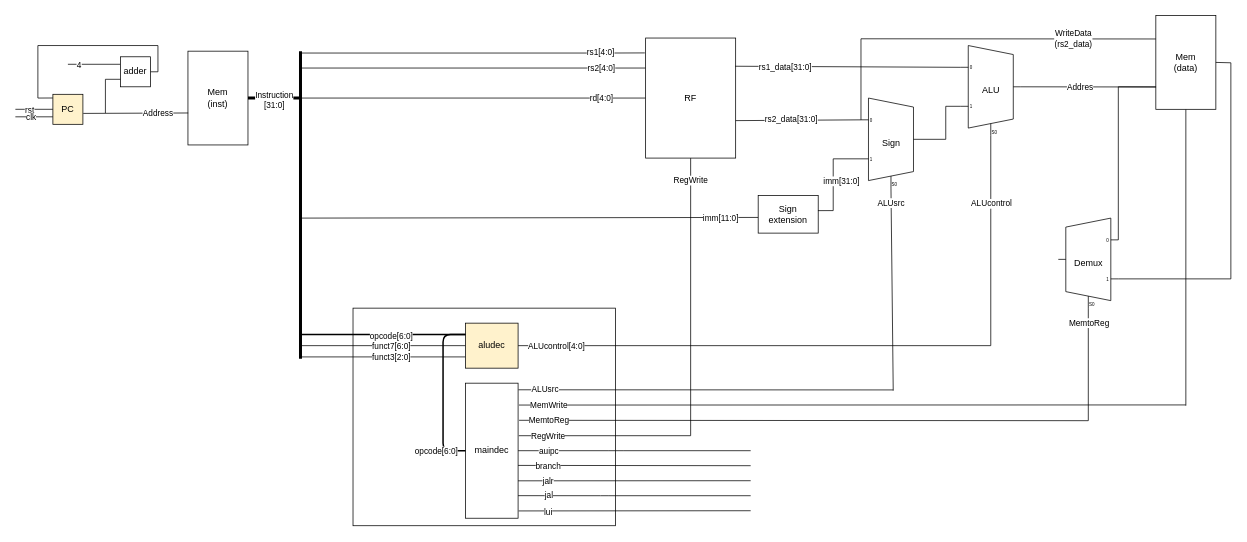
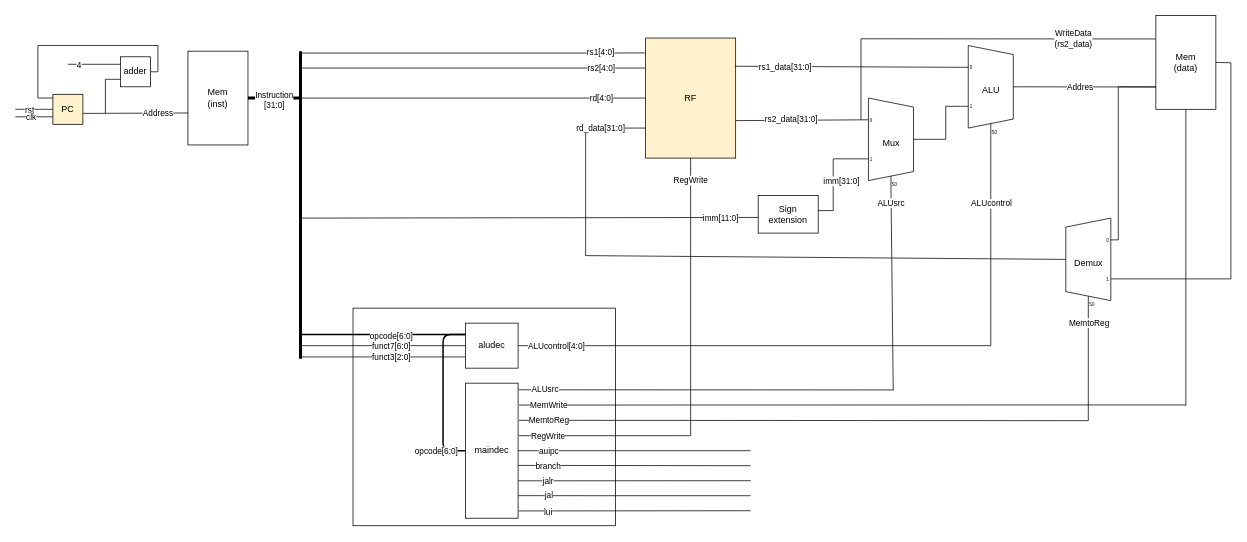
- <mxCell id="7" value="RF" style="rounded=0;whiteSpace=wrap;html=1;" parent="1" vertex="1"><mxGeometry x="860" y="50" width="120" height="160" as="geometry" /></mxCell>
+ <mxCell id="7" value="RF" style="rounded=0;whiteSpace=wrap;html=1;fillColor=#fff2cc;" parent="1" vertex="1"><mxGeometry x="860" y="50" width="120" height="160" as="geometry" /></mxCell>
- <mxCell id="12" value="Sign" style="shadow=0;dashed=0;align=center;html=1;strokeWidth=1;shape=mxgraph.electrical.abstract.mux2;" parent="1" vertex="1"><mxGeometry x="1147" y="130" width="80" height="120" as="geometry" /></mxCell>
+ <mxCell id="12" value="Mux" style="shadow=0;dashed=0;align=center;html=1;strokeWidth=1;shape=mxgraph.electrical.abstract.mux2;" parent="1" vertex="1"><mxGeometry x="1147" y="130" width="80" height="120" as="geometry" /></mxCell>
+ <mxCell id="35" style="edgeStyle=none;rounded=0;html=1;exitX=0;exitY=0.75;exitDx=0;exitDy=0;strokeWidth=1;startArrow=none;startFill=0;endArrow=none;endFill=0;entryX=0;entryY=0.458;entryDx=0;entryDy=0;entryPerimeter=0;" parent="1" source="7" target="34" edge="1"><mxGeometry relative="1" as="geometry"><mxPoint x="760" y="170.133" as="targetPoint" /><Array as="points"><mxPoint x="780" y="170" /><mxPoint x="780" y="340" /></Array></mxGeometry></mxCell>
+ <mxCell id="36" value="rd_data[31:0]" style="edgeLabel;html=1;align=center;verticalAlign=middle;resizable=0;points=[];" parent="35" vertex="1" connectable="0"><mxGeometry x="0.055" relative="1" as="geometry"><mxPoint x="-194" y="-172" as="offset" /></mxGeometry></mxCell>
- <mxCell id="66" value="aludec" style="rounded=0;whiteSpace=wrap;html=1;fillColor=#fff2cc;" parent="1" vertex="1"><mxGeometry x="620" y="430" width="70" height="60" as="geometry" /></mxCell>
+ <mxCell id="66" value="aludec" style="rounded=0;whiteSpace=wrap;html=1;" parent="1" vertex="1"><mxGeometry x="620" y="430" width="70" height="60" as="geometry" /></mxCell>
